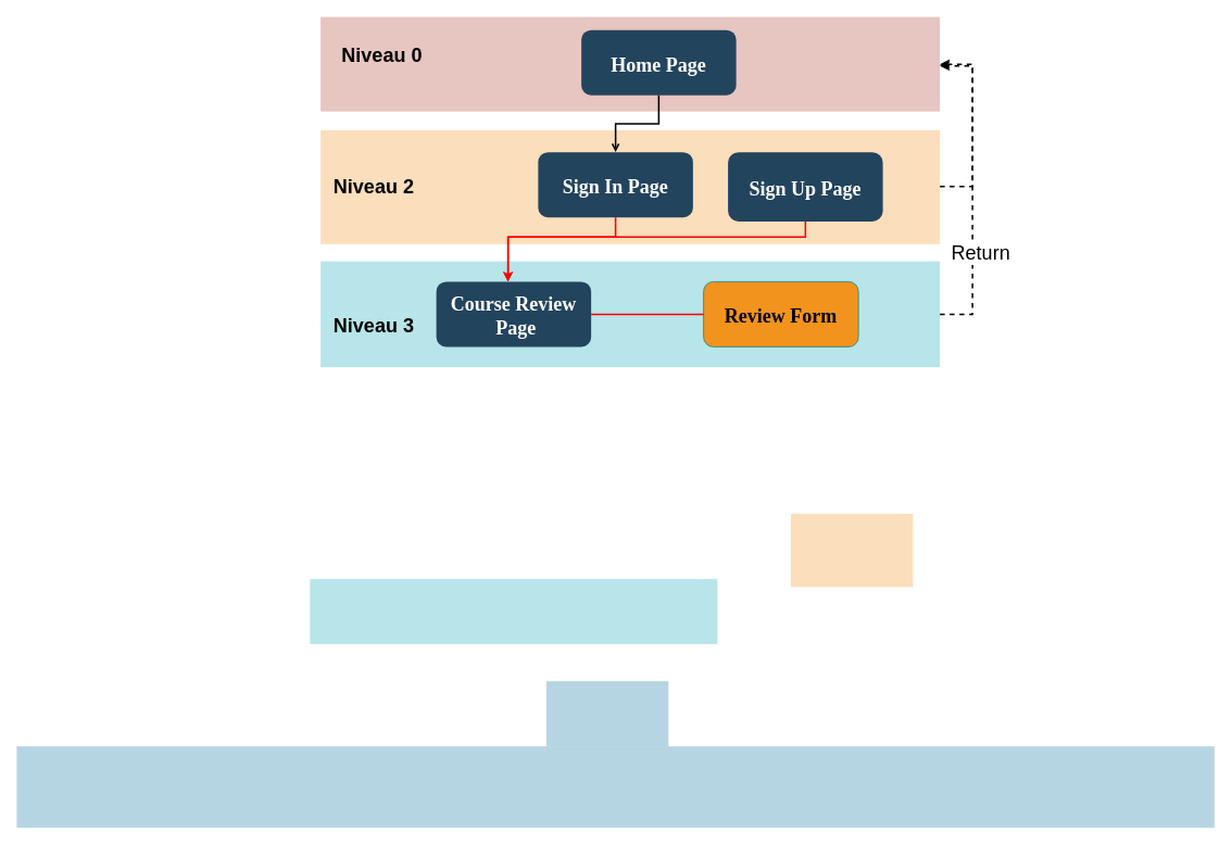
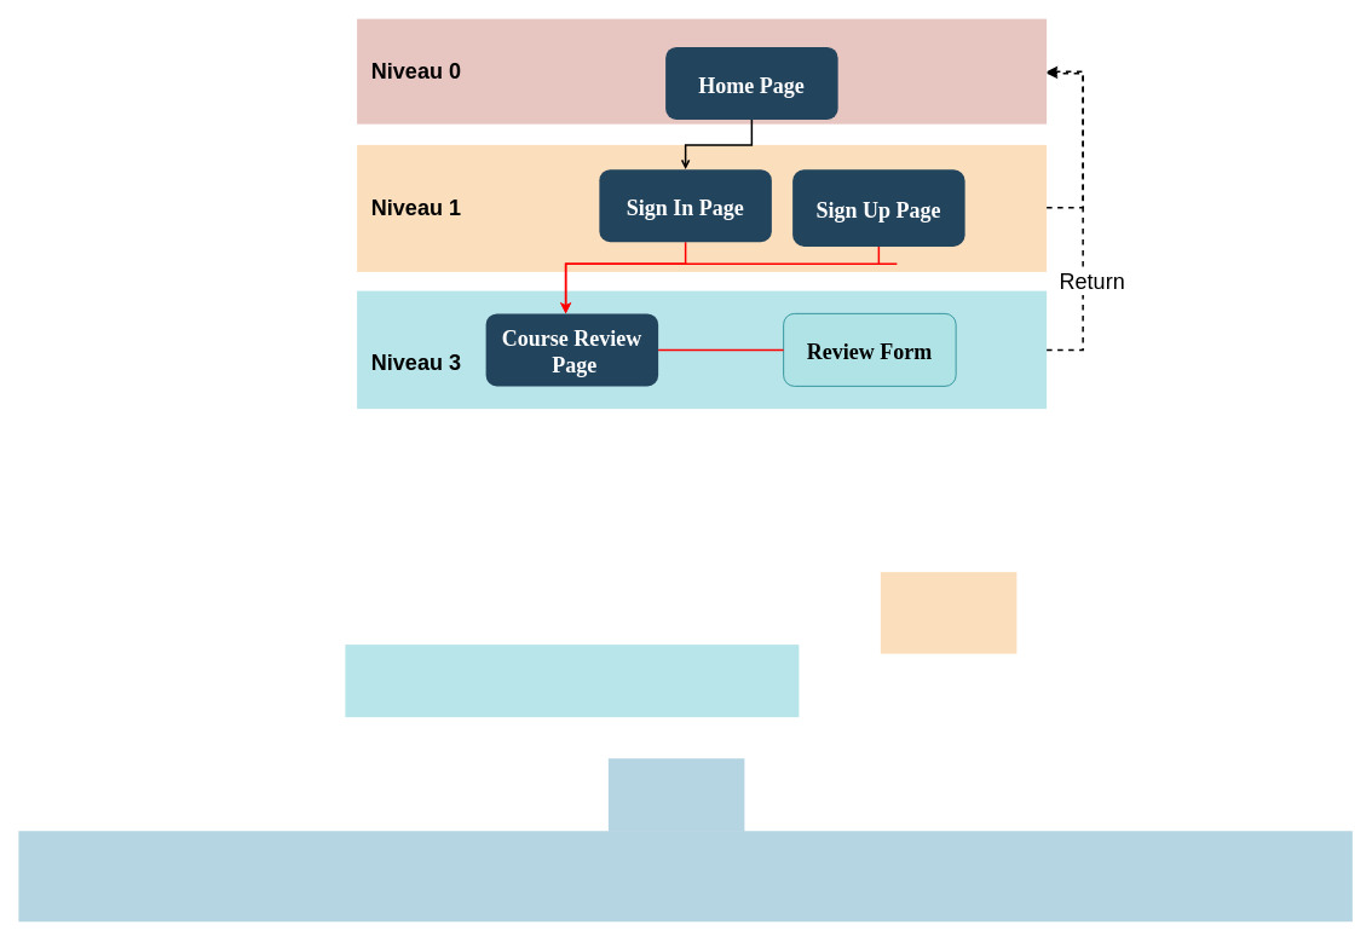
- <mxCell id="21" value="&lt;b&gt;Niveau 0&lt;/b&gt;" style="text;html=1;align=center;verticalAlign=middle;resizable=0;points=[];;autosize=1;fontSize=24;" vertex="1" parent="1"><mxGeometry x="413" y="53" width="110" height="30" as="geometry" /></mxCell>
+ <mxCell id="21" value="&lt;b&gt;Niveau 0&lt;/b&gt;" style="text;html=1;align=center;verticalAlign=middle;resizable=0;points=[];;autosize=1;fontSize=24;" vertex="1" parent="1"><mxGeometry x="403" y="63" width="110" height="30" as="geometry" /></mxCell>
- <mxCell id="12" value="Home Page" style="rounded=1;fillColor=#23445D;gradientColor=none;strokeColor=none;fontColor=#FFFFFF;fontStyle=1;fontFamily=Tahoma;fontSize=24;strokeWidth=2;" parent="1" vertex="1"><mxGeometry x="713" y="36" width="190" height="80" as="geometry" /></mxCell>
+ <mxCell id="12" value="Home Page" style="rounded=1;fillColor=#23445D;gradientColor=none;strokeColor=none;fontColor=#FFFFFF;fontStyle=1;fontFamily=Tahoma;fontSize=24;strokeWidth=2;" parent="1" vertex="1"><mxGeometry x="733" y="51" width="190" height="80" as="geometry" /></mxCell>
- <mxCell id="22" value="&lt;b&gt;Niveau 2&lt;/b&gt;" style="text;html=1;align=center;verticalAlign=middle;resizable=0;points=[];;autosize=1;fontSize=24;" vertex="1" parent="1"><mxGeometry x="403" y="214" width="110" height="30" as="geometry" /></mxCell>
+ <mxCell id="22" value="&lt;b&gt;Niveau 1&lt;/b&gt;" style="text;html=1;align=center;verticalAlign=middle;resizable=0;points=[];;autosize=1;fontSize=24;" vertex="1" parent="1"><mxGeometry x="403" y="214" width="110" height="30" as="geometry" /></mxCell>
- <mxCell id="18" value="Sign Up Page" style="rounded=1;fillColor=#23445D;gradientColor=none;strokeColor=none;fontColor=#FFFFFF;fontStyle=1;fontFamily=Tahoma;fontSize=24;" parent="1" vertex="1"><mxGeometry x="893" y="186" width="190" height="85" as="geometry" /></mxCell>
+ <mxCell id="18" value="Sign Up Page" style="rounded=1;fillColor=#23445D;gradientColor=none;strokeColor=none;fontColor=#FFFFFF;fontStyle=1;fontFamily=Tahoma;fontSize=24;" parent="1" vertex="1"><mxGeometry x="873" y="186" width="190" height="85" as="geometry" /></mxCell>
- <mxCell id="13" value="Review Form" style="rounded=1;fillColor=#f2931e;strokeColor=#0e8088;fontStyle=1;fontFamily=Tahoma;fontSize=24;" parent="1" vertex="1"><mxGeometry x="863" y="345" width="190" height="80" as="geometry" /></mxCell>
+ <mxCell id="13" value="Review Form" style="rounded=1;fillColor=#b0e3e6;strokeColor=#0e8088;fontStyle=1;fontFamily=Tahoma;fontSize=24;" parent="1" vertex="1"><mxGeometry x="863" y="345" width="190" height="80" as="geometry" /></mxCell>
